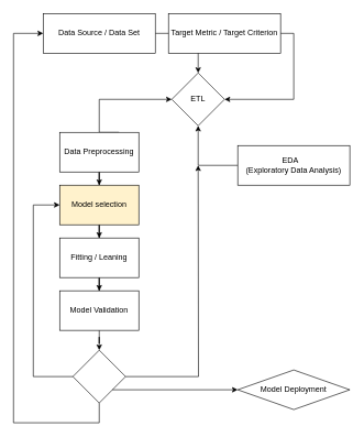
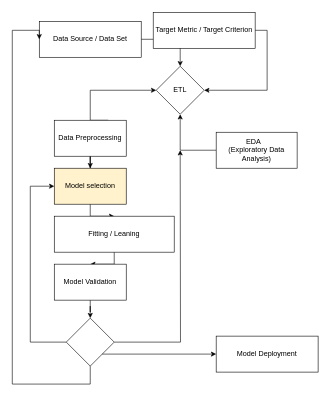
- <mxCell id="3" value="Data Source / Data Set" style="rounded=0;whiteSpace=wrap;html=1;" vertex="1" parent="1"><mxGeometry x="65" y="20" width="170" height="60" as="geometry" /></mxCell>
+ <mxCell id="3" value="Data Source / Data Set" style="rounded=0;whiteSpace=wrap;html=1;" vertex="1" parent="1"><mxGeometry x="65" y="35" width="170" height="60" as="geometry" /></mxCell>
- <mxCell id="11" value="&amp;nbsp; &amp;nbsp; &amp;nbsp; &amp;nbsp; &amp;nbsp; &amp;nbsp; &amp;nbsp; EDA&amp;nbsp; &amp;nbsp; &amp;nbsp; &amp;nbsp; &amp;nbsp; &amp;nbsp; &amp;nbsp; &amp;nbsp; &amp;nbsp; (Exploratory Data Analysis)" style="rounded=0;whiteSpace=wrap;html=1;" vertex="1" parent="1"><mxGeometry x="360" y="220" width="170" height="60" as="geometry" /></mxCell>
+ <mxCell id="11" value="&amp;nbsp; &amp;nbsp; &amp;nbsp; &amp;nbsp; &amp;nbsp; &amp;nbsp; &amp;nbsp; EDA&amp;nbsp; &amp;nbsp; &amp;nbsp; &amp;nbsp; &amp;nbsp; &amp;nbsp; &amp;nbsp; &amp;nbsp; &amp;nbsp; (Exploratory Data Analysis)" style="rounded=0;whiteSpace=wrap;html=1;" vertex="1" parent="1"><mxGeometry x="360" y="220" width="135" height="60" as="geometry" /></mxCell>
- <mxCell id="15" value="Fitting / Leaning" style="rounded=0;whiteSpace=wrap;html=1;" vertex="1" parent="1"><mxGeometry x="90" y="360" width="120" height="60" as="geometry" /></mxCell>
+ <mxCell id="15" value="Fitting / Leaning" style="rounded=0;whiteSpace=wrap;html=1;" vertex="1" parent="1"><mxGeometry x="90" y="360" width="200" height="60" as="geometry" /></mxCell>
- <mxCell id="22" value="Model Deployment" style="rhombus;whiteSpace=wrap;html=1;" vertex="1" parent="1"><mxGeometry x="360" y="560" width="170" height="60" as="geometry" /></mxCell>
+ <mxCell id="22" value="Model Deployment" style="rounded=0;whiteSpace=wrap;html=1;" vertex="1" parent="1"><mxGeometry x="360" y="560" width="170" height="60" as="geometry" /></mxCell>
